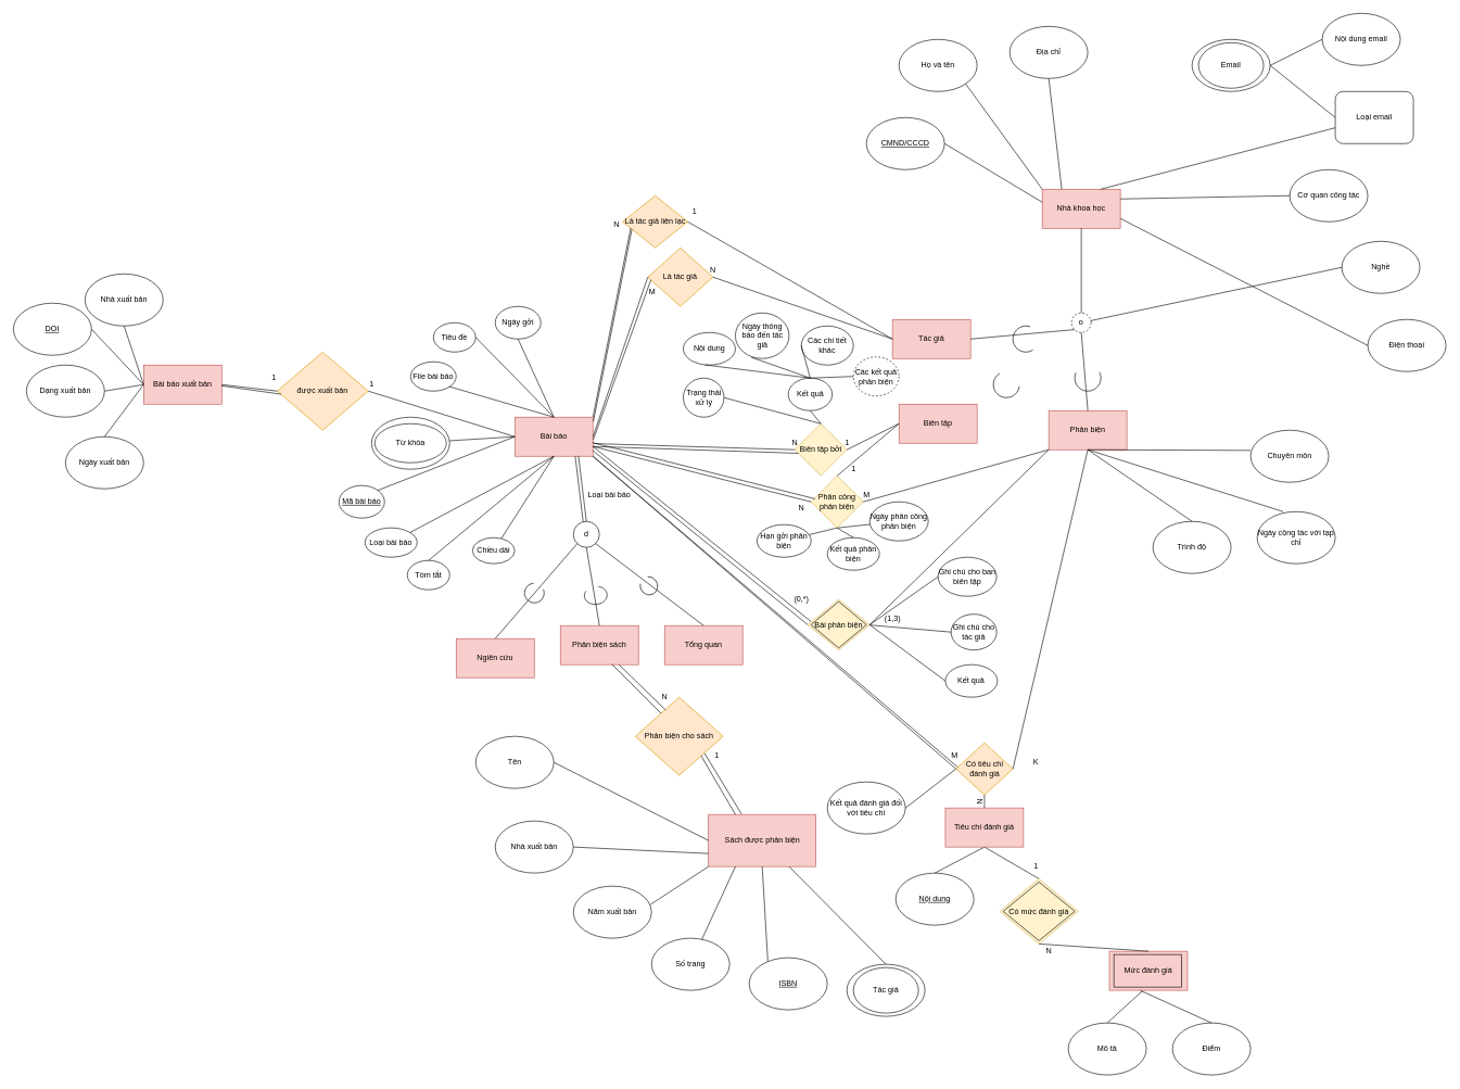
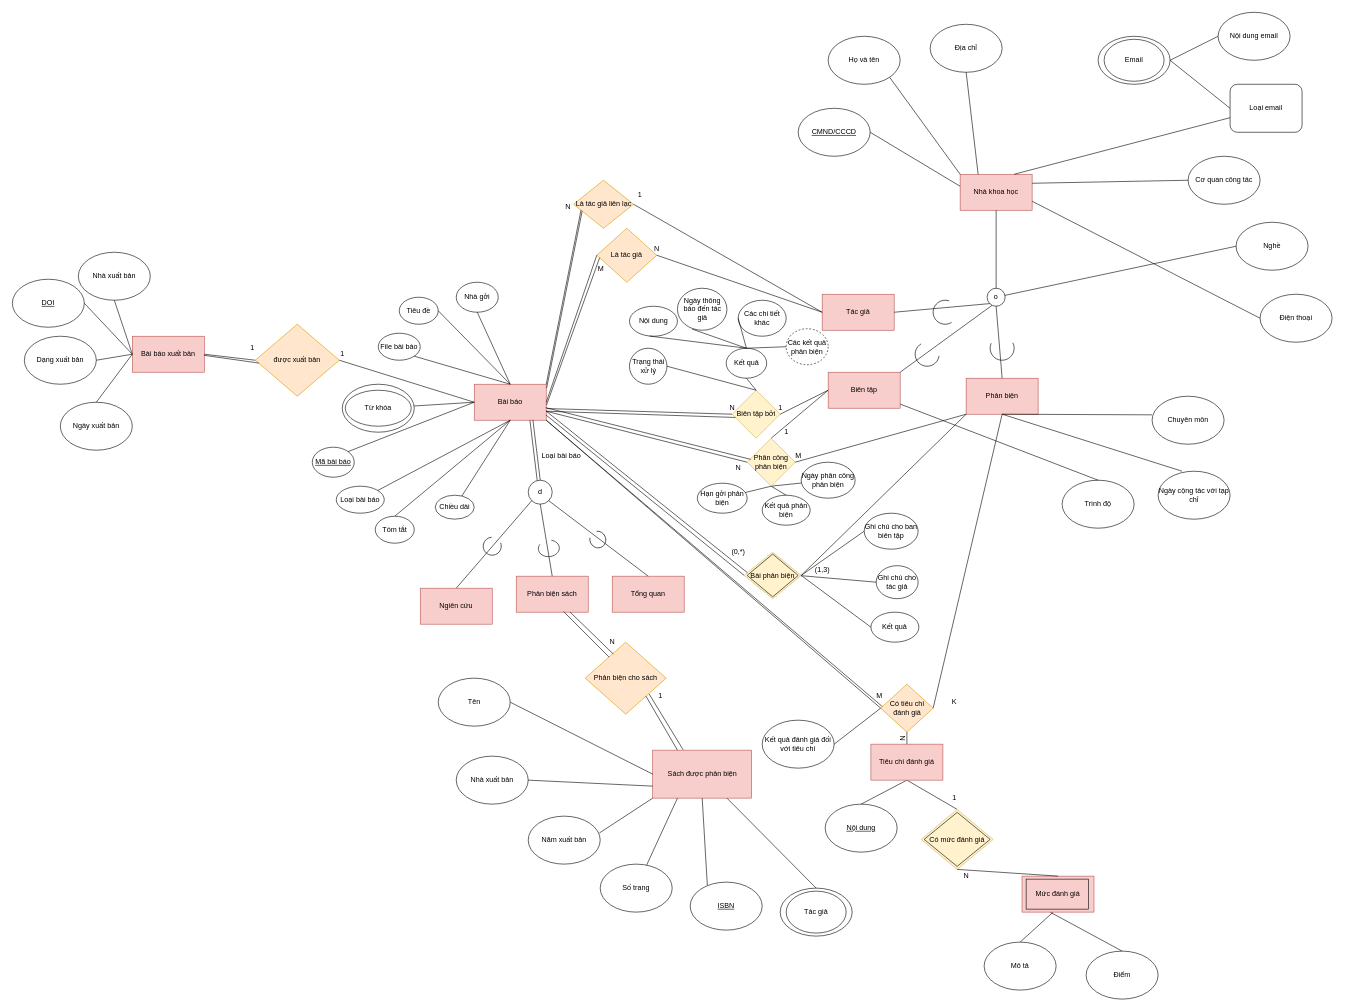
- <mxCell id="5" value="Ngày gởi" style="ellipse;whiteSpace=wrap;html=1;" parent="1" vertex="1"><mxGeometry x="760" y="470" width="70" height="50" as="geometry" /></mxCell>
+ <mxCell id="5" value="Nhà gởi" style="ellipse;whiteSpace=wrap;html=1;" parent="1" vertex="1"><mxGeometry x="760" y="470" width="70" height="50" as="geometry" /></mxCell>
- <mxCell id="31" value="o" style="ellipse;whiteSpace=wrap;html=1;aspect=fixed;strokeColor=#000000;fillColor=#ffffff;dashed=1;" parent="1" vertex="1"><mxGeometry x="1645" y="480" width="30" height="30" as="geometry" /></mxCell>
+ <mxCell id="31" value="o" style="ellipse;whiteSpace=wrap;html=1;aspect=fixed;strokeColor=#000000;fillColor=#ffffff;" parent="1" vertex="1"><mxGeometry x="1645" y="480" width="30" height="30" as="geometry" /></mxCell>
+ <mxCell id="35" value="" style="endArrow=none;html=1;exitX=1;exitY=0;exitDx=0;exitDy=0;entryX=0.273;entryY=0.951;entryDx=0;entryDy=0;entryPerimeter=0;" parent="1" source="30" target="31" edge="1"><mxGeometry width="50" height="50" relative="1" as="geometry"><mxPoint x="1390" y="620" as="sourcePoint" /><mxPoint x="1649" y="510" as="targetPoint" /></mxGeometry></mxCell>
- <mxCell id="46" value="" style="endArrow=none;html=1;entryX=0.5;entryY=1;entryDx=0;entryDy=0;exitX=0.5;exitY=0;exitDx=0;exitDy=0;" parent="1" source="36" target="29" edge="1"><mxGeometry width="50" height="50" relative="1" as="geometry"><mxPoint x="1720" y="1050" as="sourcePoint" /><mxPoint x="1500" y="668.571" as="targetPoint" /></mxGeometry></mxCell>
+ <mxCell id="46" value="" style="endArrow=none;html=1;exitX=0.5;exitY=0;exitDx=0;exitDy=0;" parent="1" source="36" target="30" edge="1"><mxGeometry width="50" height="50" relative="1" as="geometry"><mxPoint x="1720" y="1050" as="sourcePoint" /><mxPoint x="1500" y="668.571" as="targetPoint" /></mxGeometry></mxCell>
- <mxCell id="83" value="Điểm" style="ellipse;whiteSpace=wrap;html=1;strokeColor=#000000;fillColor=#ffffff;" parent="1" vertex="1"><mxGeometry x="1800" y="1570" width="120" height="80" as="geometry" /></mxCell>
+ <mxCell id="83" value="Điểm" style="ellipse;whiteSpace=wrap;html=1;strokeColor=#000000;fillColor=#ffffff;" parent="1" vertex="1"><mxGeometry x="1810" y="1585" width="120" height="80" as="geometry" /></mxCell>
